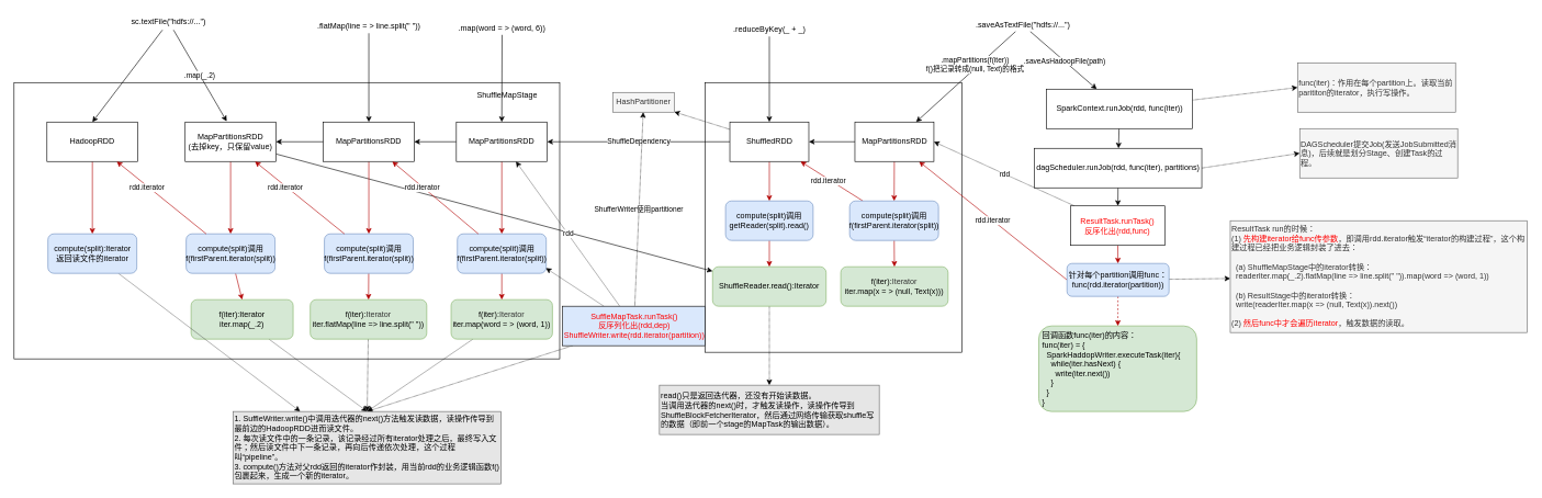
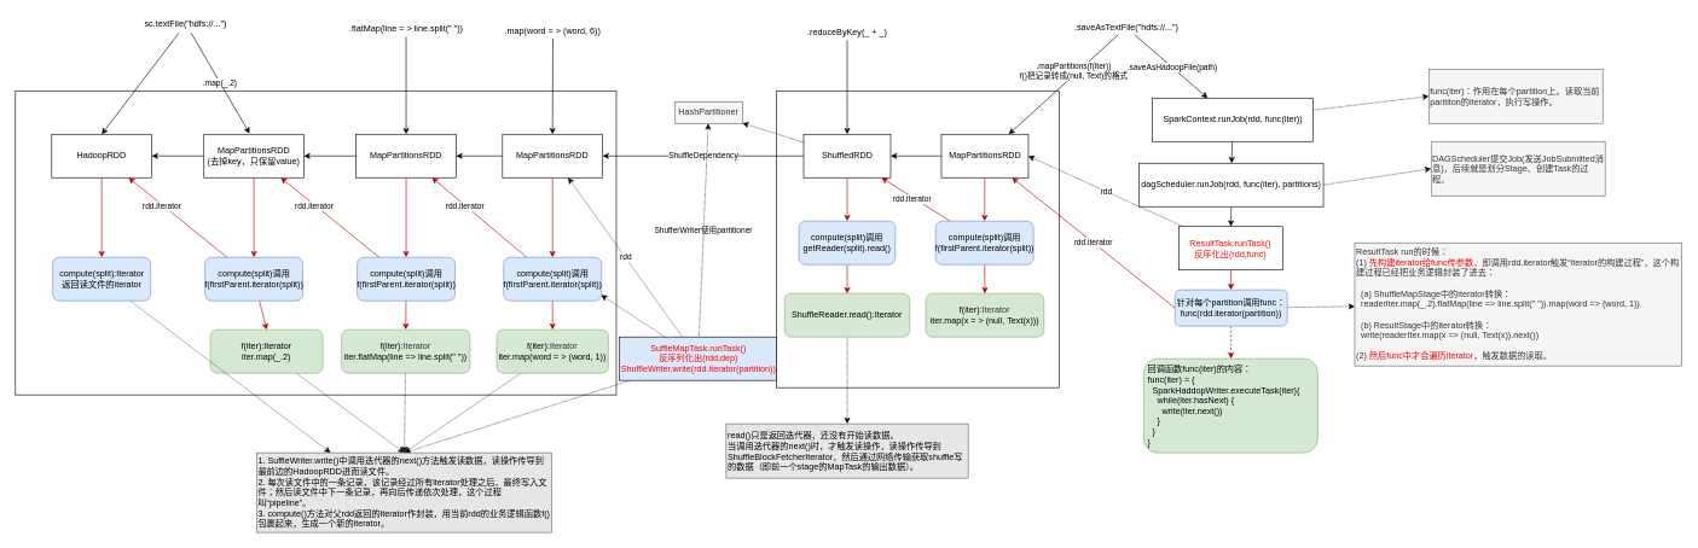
- <mxCell id="9" value="ShuffleMapStage" style="text;html=1;strokeColor=none;fillColor=none;align=center;verticalAlign=middle;whiteSpace=wrap;rounded=0;" parent="1" vertex="1"><mxGeometry x="720.5" y="135" width="97" height="20" as="geometry" /></mxCell>
- <mxCell id="14" style="edgeStyle=none;rounded=0;orthogonalLoop=1;jettySize=auto;html=1;startArrow=none;startFill=0;endArrow=classic;endFill=1;" parent="1" source="15" target="41" edge="1"><mxGeometry relative="1" as="geometry" /></mxCell>
+ <mxCell id="14" style="edgeStyle=none;rounded=0;orthogonalLoop=1;jettySize=auto;html=1;startArrow=none;startFill=0;endArrow=classic;endFill=1;" parent="1" source="15" target="12" edge="1"><mxGeometry relative="1" as="geometry" /></mxCell>
